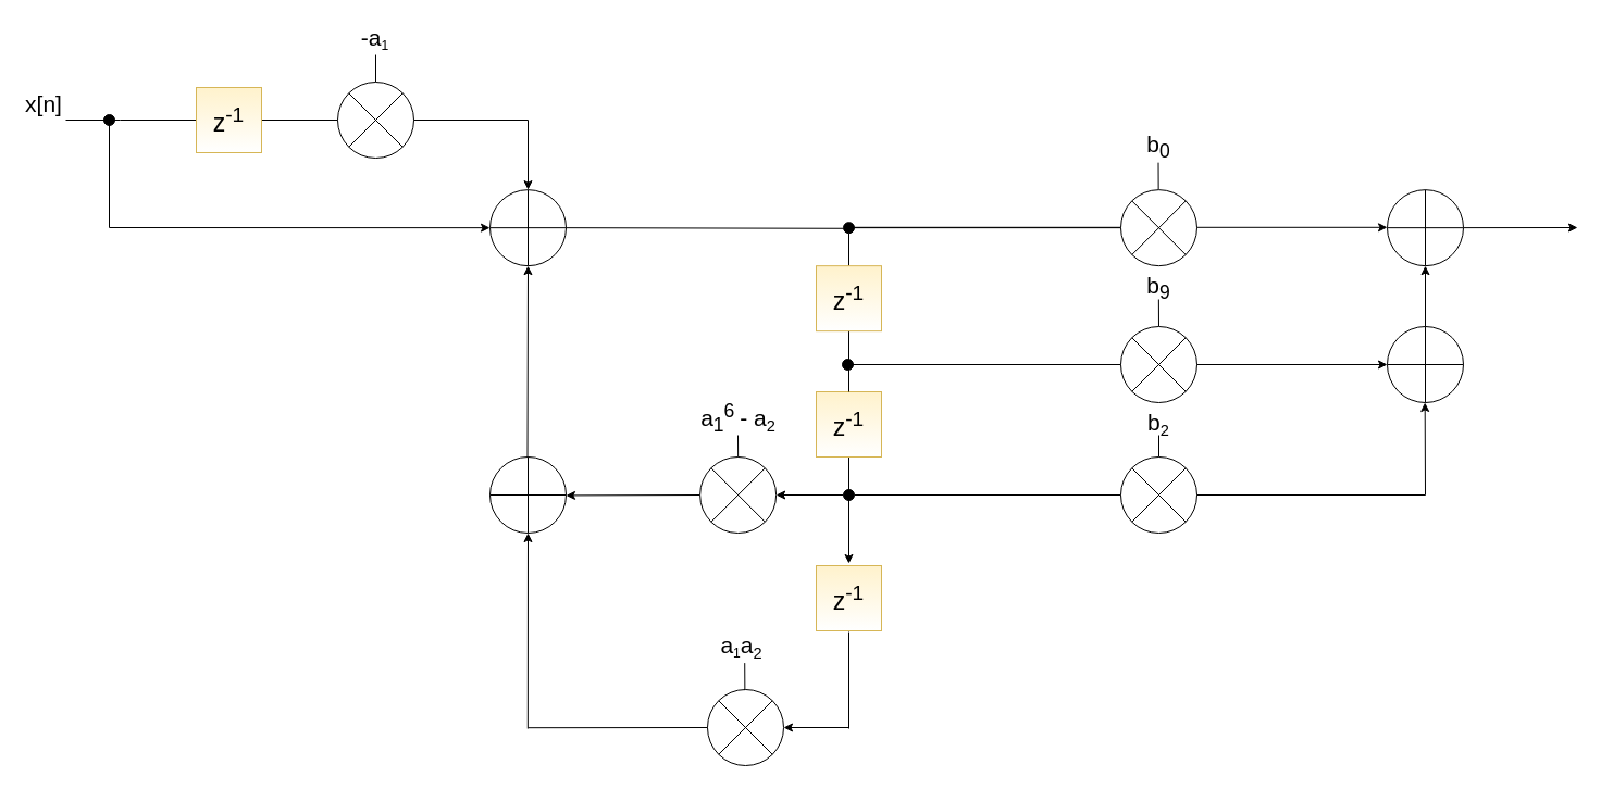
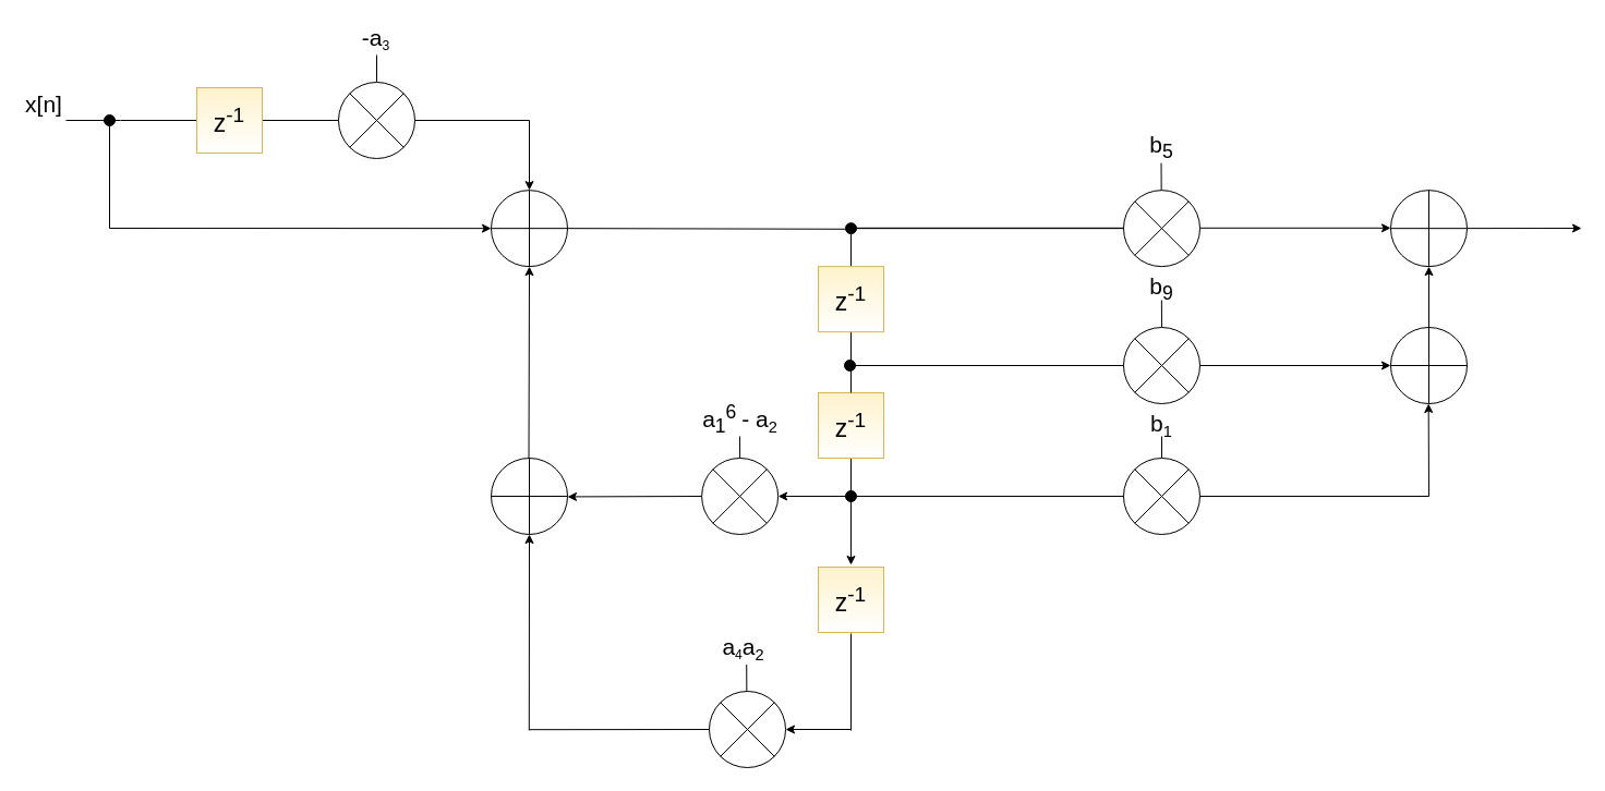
- <mxCell id="26" value="&lt;font style=&quot;font-size: 21px&quot;&gt;-a&lt;/font&gt;&lt;font&gt;&lt;span style=&quot;font-size: 14.583px&quot;&gt;&lt;sub&gt;1&lt;/sub&gt;&lt;/span&gt;&lt;/font&gt;" style="text;html=1;strokeColor=none;fillColor=none;align=center;verticalAlign=middle;whiteSpace=wrap;rounded=0;" vertex="1" parent="1"><mxGeometry x="323.43" y="20" width="43.13" height="30" as="geometry" /></mxCell>
+ <mxCell id="26" value="&lt;font style=&quot;font-size: 21px&quot;&gt;-a&lt;/font&gt;&lt;font&gt;&lt;span style=&quot;font-size: 14.583px&quot;&gt;&lt;sub&gt;3&lt;/sub&gt;&lt;/span&gt;&lt;/font&gt;" style="text;html=1;strokeColor=none;fillColor=none;align=center;verticalAlign=middle;whiteSpace=wrap;rounded=0;" vertex="1" parent="1"><mxGeometry x="323.43" y="20" width="43.13" height="30" as="geometry" /></mxCell>
- <mxCell id="33" value="&lt;font&gt;&lt;sub&gt;&lt;span style=&quot;font-size: 21px&quot;&gt;b&lt;sub&gt;0&lt;/sub&gt;&lt;/span&gt;&lt;/sub&gt;&lt;/font&gt;" style="text;html=1;strokeColor=none;fillColor=none;align=center;verticalAlign=middle;whiteSpace=wrap;rounded=0;" vertex="1" parent="1"><mxGeometry x="1045" y="120" width="40" height="30" as="geometry" /></mxCell>
+ <mxCell id="33" value="&lt;font&gt;&lt;sub&gt;&lt;span style=&quot;font-size: 21px&quot;&gt;b&lt;sub&gt;5&lt;/sub&gt;&lt;/span&gt;&lt;/sub&gt;&lt;/font&gt;" style="text;html=1;strokeColor=none;fillColor=none;align=center;verticalAlign=middle;whiteSpace=wrap;rounded=0;" vertex="1" parent="1"><mxGeometry x="1045" y="120" width="40" height="30" as="geometry" /></mxCell>
- <mxCell id="32" value="&lt;font&gt;&lt;sub&gt;&lt;span style=&quot;font-size: 21px&quot;&gt;b&lt;/span&gt;&lt;span style=&quot;font-size: 17.5px&quot;&gt;&lt;sub&gt;2&lt;/sub&gt;&lt;/span&gt;&lt;/sub&gt;&lt;/font&gt;" style="text;html=1;strokeColor=none;fillColor=none;align=center;verticalAlign=middle;whiteSpace=wrap;rounded=0;" vertex="1" parent="1"><mxGeometry x="1045" y="375" width="40" height="30" as="geometry" /></mxCell>
+ <mxCell id="32" value="&lt;font&gt;&lt;sub&gt;&lt;span style=&quot;font-size: 21px&quot;&gt;b&lt;/span&gt;&lt;span style=&quot;font-size: 17.5px&quot;&gt;&lt;sub&gt;1&lt;/sub&gt;&lt;/span&gt;&lt;/sub&gt;&lt;/font&gt;" style="text;html=1;strokeColor=none;fillColor=none;align=center;verticalAlign=middle;whiteSpace=wrap;rounded=0;" vertex="1" parent="1"><mxGeometry x="1045" y="375" width="40" height="30" as="geometry" /></mxCell>
- <mxCell id="10" value="&lt;font style=&quot;font-size: 21px&quot;&gt;a&lt;/font&gt;&lt;font&gt;&lt;span style=&quot;font-size: 14.583px&quot;&gt;&lt;sub&gt;1&lt;/sub&gt;&lt;/span&gt;&lt;span style=&quot;font-size: 21px&quot;&gt;a&lt;/span&gt;&lt;/font&gt;&lt;font style=&quot;font-size: 17.5px&quot;&gt;&lt;sub&gt;2&lt;/sub&gt;&lt;/font&gt;" style="text;html=1;strokeColor=none;fillColor=none;align=center;verticalAlign=middle;whiteSpace=wrap;rounded=0;" vertex="1" parent="1"><mxGeometry x="660" y="580" width="43.13" height="30" as="geometry" /></mxCell>
+ <mxCell id="10" value="&lt;font style=&quot;font-size: 21px&quot;&gt;a&lt;/font&gt;&lt;font&gt;&lt;span style=&quot;font-size: 14.583px&quot;&gt;&lt;sub&gt;4&lt;/sub&gt;&lt;/span&gt;&lt;span style=&quot;font-size: 21px&quot;&gt;a&lt;/span&gt;&lt;/font&gt;&lt;font style=&quot;font-size: 17.5px&quot;&gt;&lt;sub&gt;2&lt;/sub&gt;&lt;/font&gt;" style="text;html=1;strokeColor=none;fillColor=none;align=center;verticalAlign=middle;whiteSpace=wrap;rounded=0;" vertex="1" parent="1"><mxGeometry x="660" y="580" width="43.13" height="30" as="geometry" /></mxCell>
